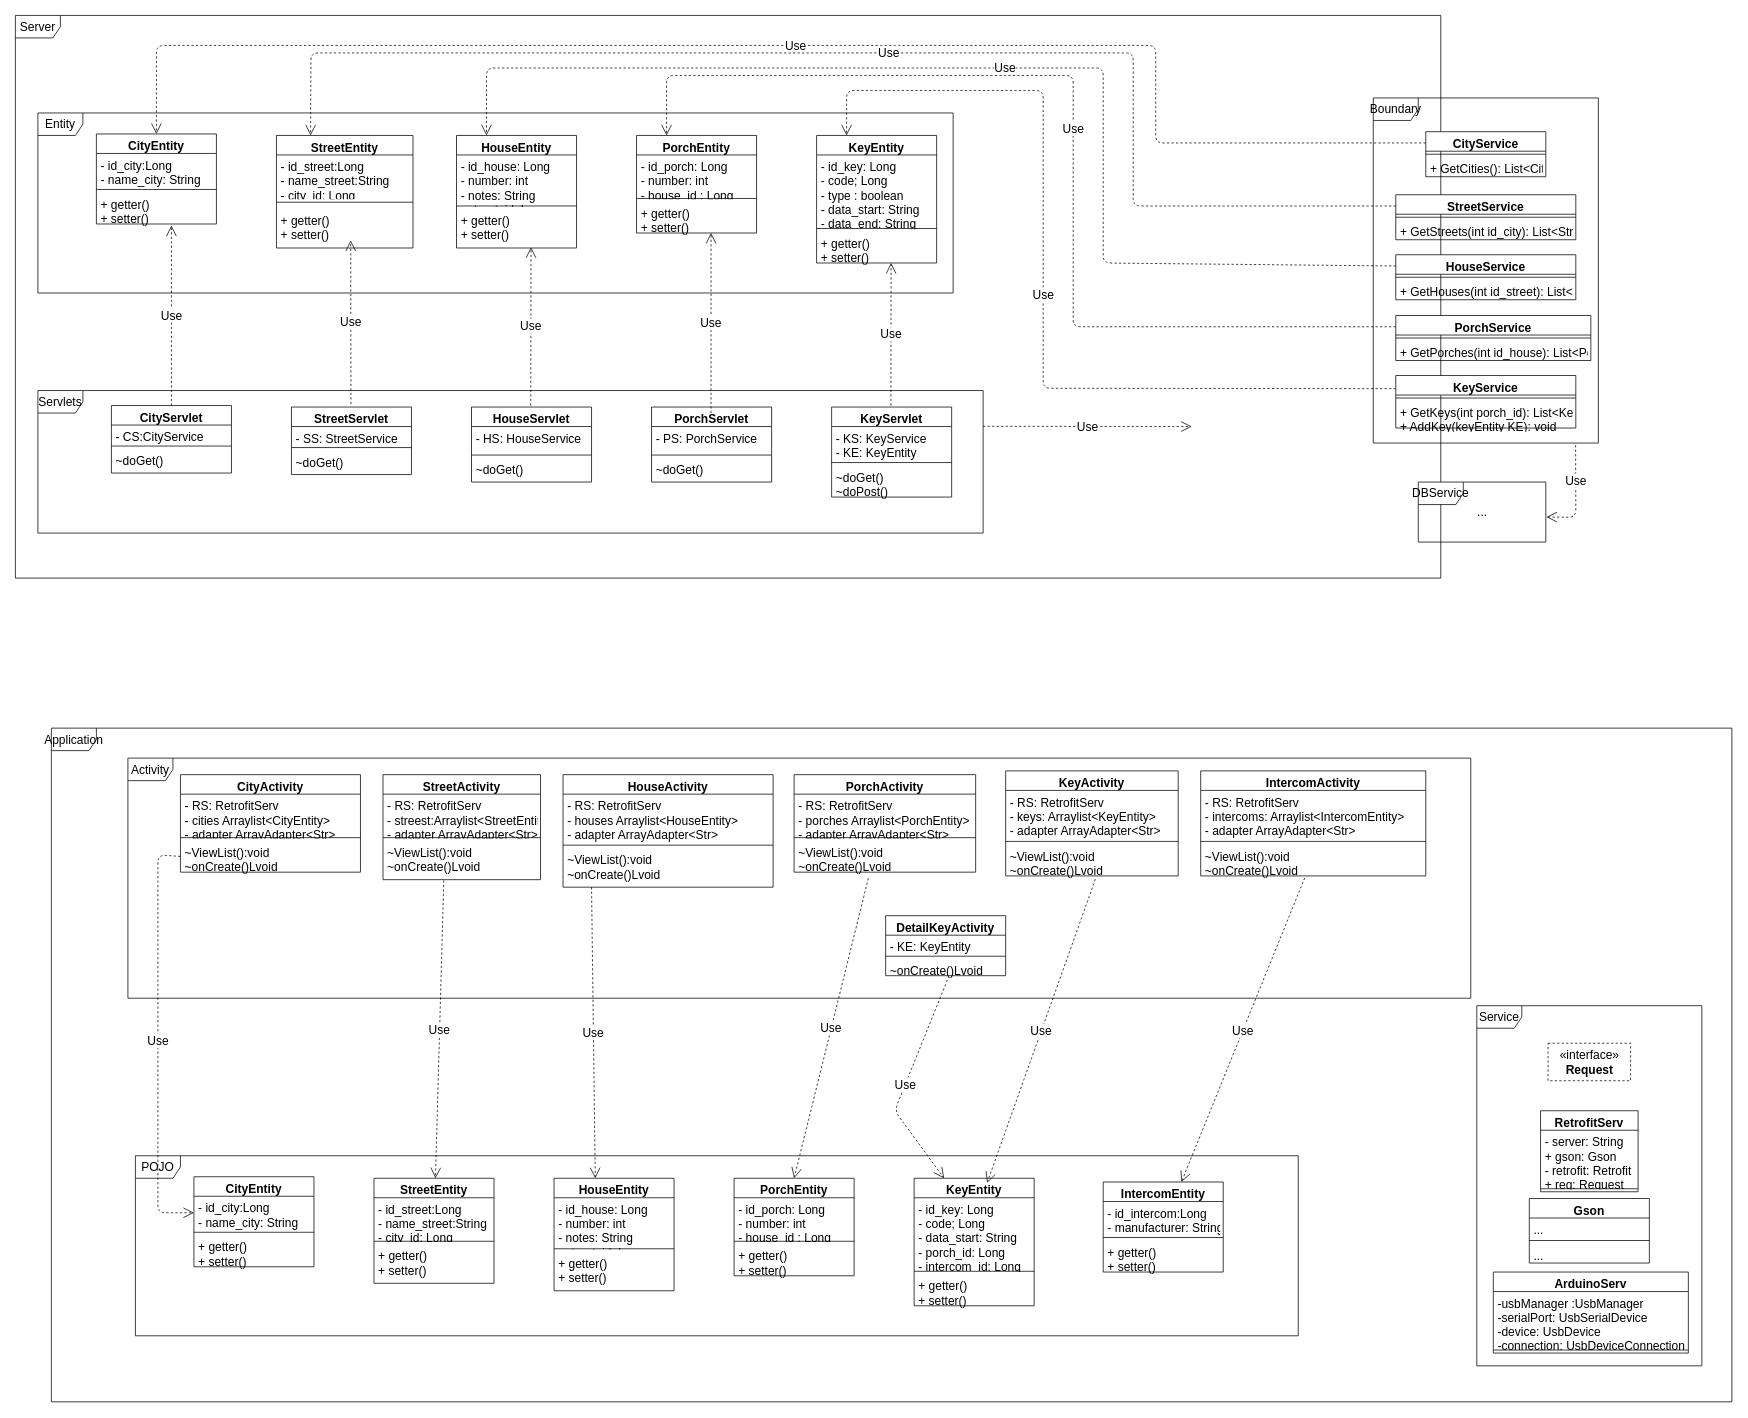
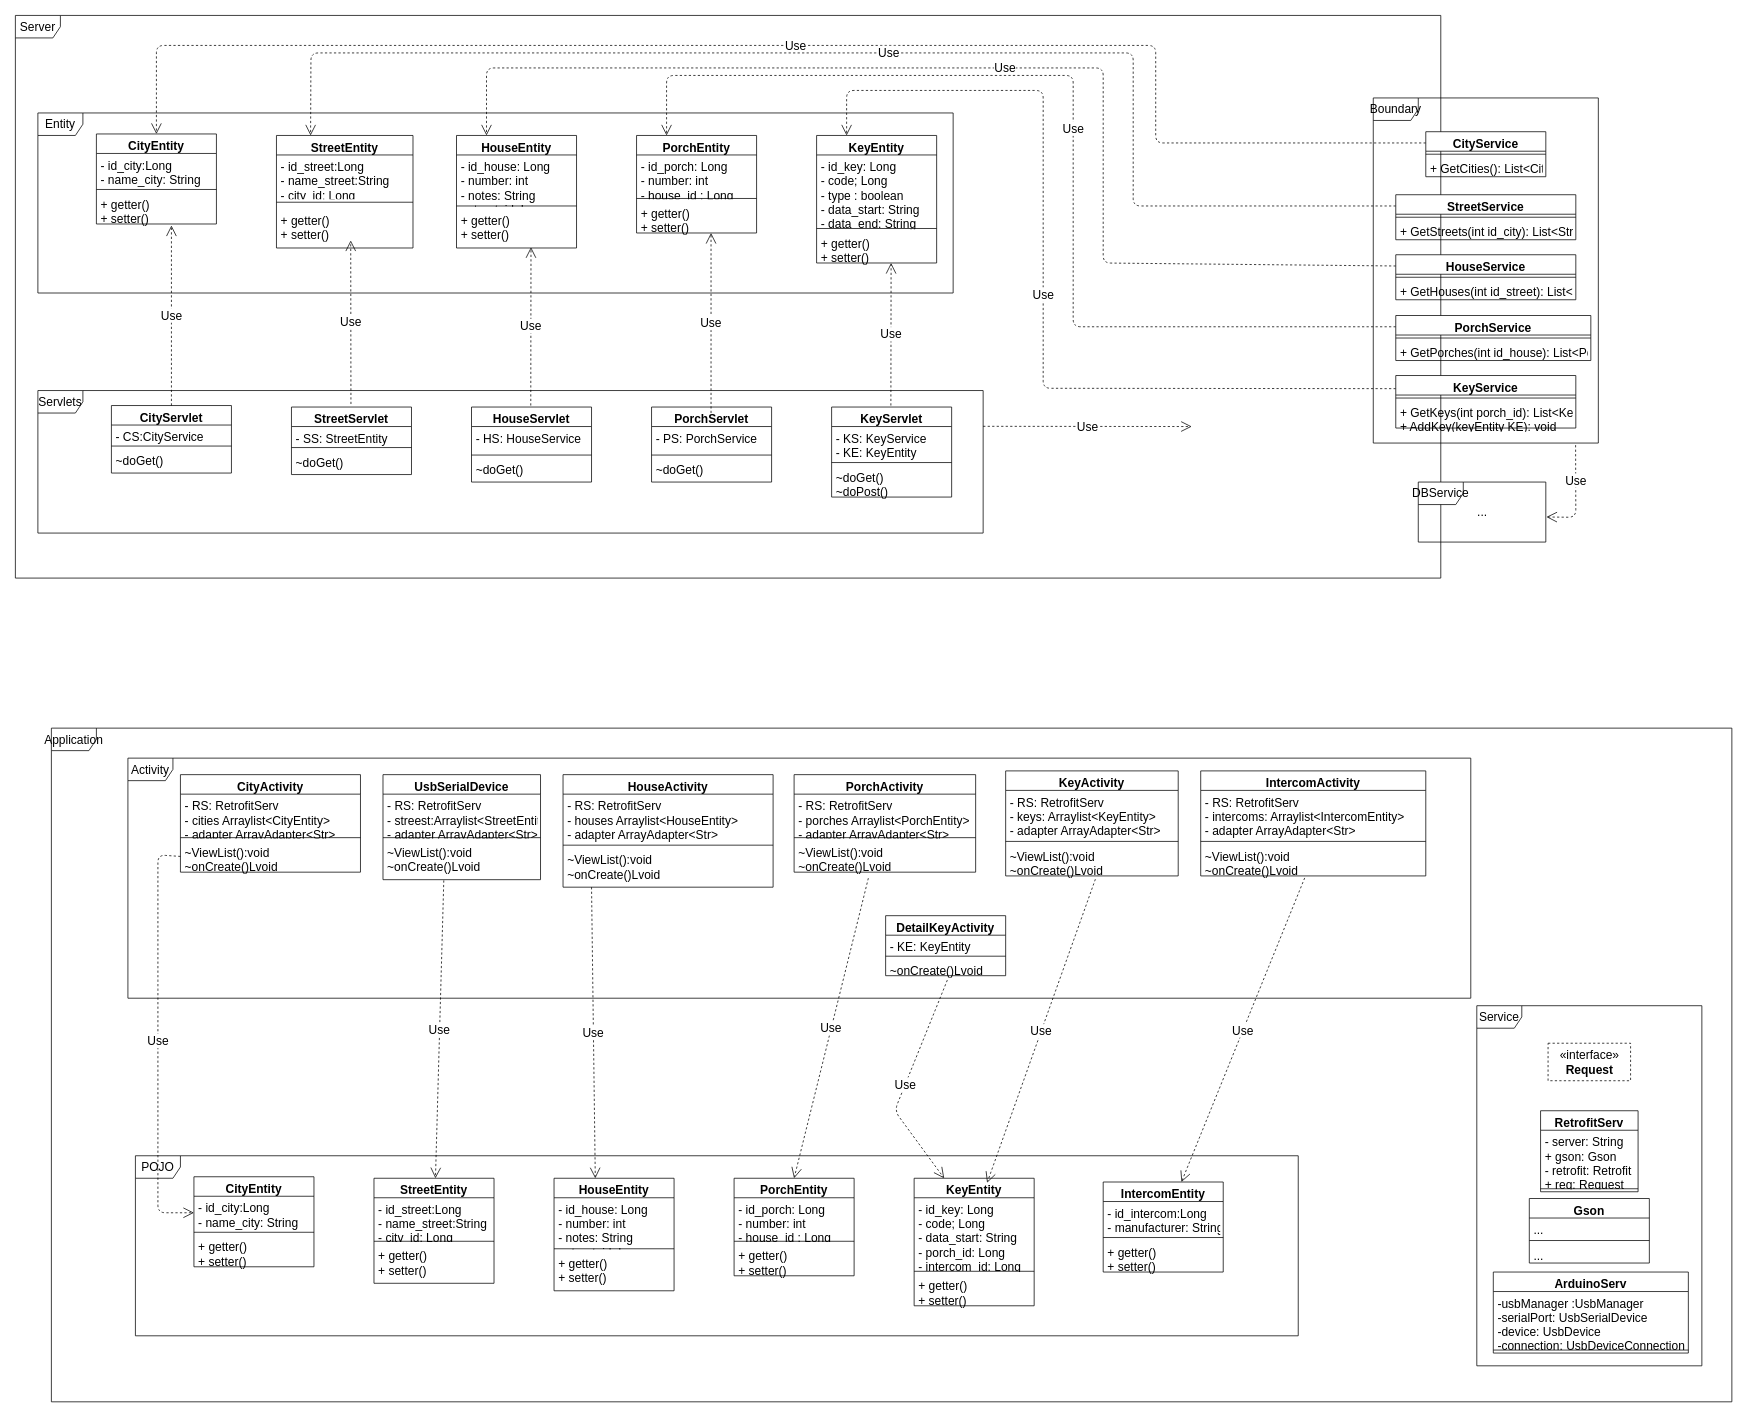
- <mxCell id="31" value="- SS: StreetService" style="text;strokeColor=none;fillColor=none;align=left;verticalAlign=top;spacingLeft=4;spacingRight=4;overflow=hidden;rotatable=0;points=[[0,0.5],[1,0.5]];portConstraint=eastwest;fontSize=16;" parent="30" vertex="1"><mxGeometry y="26" width="160" height="24" as="geometry" /></mxCell>
+ <mxCell id="31" value="- SS: StreetEntity" style="text;strokeColor=none;fillColor=none;align=left;verticalAlign=top;spacingLeft=4;spacingRight=4;overflow=hidden;rotatable=0;points=[[0,0.5],[1,0.5]];portConstraint=eastwest;fontSize=16;" parent="30" vertex="1"><mxGeometry y="26" width="160" height="24" as="geometry" /></mxCell>
- <mxCell id="63" value="StreetActivity" style="swimlane;fontStyle=1;align=center;verticalAlign=top;childLayout=stackLayout;horizontal=1;startSize=26;horizontalStack=0;resizeParent=1;resizeParentMax=0;resizeLast=0;collapsible=1;marginBottom=0;fontSize=16;" parent="1" vertex="1"><mxGeometry x="510" y="1032" width="210" height="140" as="geometry" /></mxCell>
+ <mxCell id="63" value="UsbSerialDevice" style="swimlane;fontStyle=1;align=center;verticalAlign=top;childLayout=stackLayout;horizontal=1;startSize=26;horizontalStack=0;resizeParent=1;resizeParentMax=0;resizeLast=0;collapsible=1;marginBottom=0;fontSize=16;" parent="1" vertex="1"><mxGeometry x="510" y="1032" width="210" height="140" as="geometry" /></mxCell>
